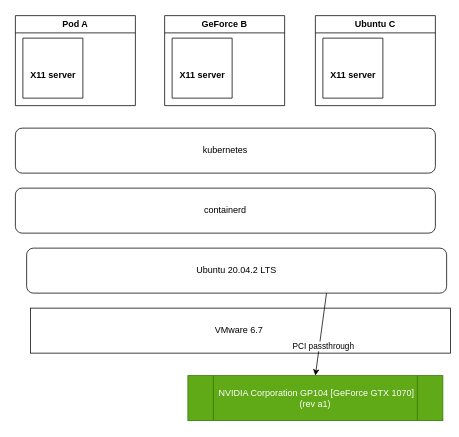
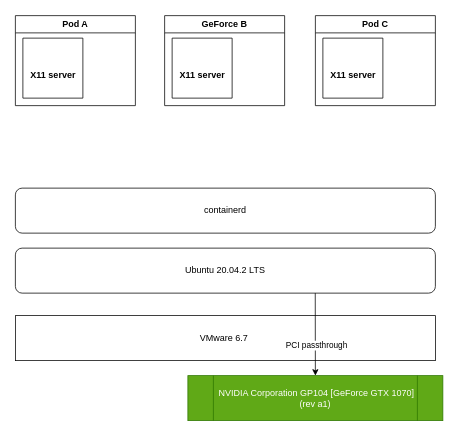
- <mxCell id="11" value="Ubuntu C" style="swimlane;whiteSpace=wrap;html=1;" vertex="1" parent="1"><mxGeometry x="420" y="20" width="160" height="120" as="geometry" /></mxCell>
+ <mxCell id="11" value="Pod C" style="swimlane;whiteSpace=wrap;html=1;" vertex="1" parent="1"><mxGeometry x="420" y="20" width="160" height="120" as="geometry" /></mxCell>
- <mxCell id="8" value="kubernetes" style="rounded=1;whiteSpace=wrap;html=1;" vertex="1" parent="1"><mxGeometry x="20" y="170" width="560" height="60" as="geometry" /></mxCell>
- <mxCell id="2" value="Ubuntu 20.04.2 LTS" style="rounded=1;whiteSpace=wrap;html=1;" vertex="1" parent="1"><mxGeometry x="35" y="330" width="560" height="60" as="geometry" /></mxCell>
+ <mxCell id="2" value="Ubuntu 20.04.2 LTS" style="rounded=1;whiteSpace=wrap;html=1;" vertex="1" parent="1"><mxGeometry x="20" y="330" width="560" height="60" as="geometry" /></mxCell>
- <mxCell id="3" value="VMware 6.7&amp;nbsp;" style="rounded=0;whiteSpace=wrap;html=1;" vertex="1" parent="1"><mxGeometry x="40" y="410" width="560" height="60" as="geometry" /></mxCell>
+ <mxCell id="3" value="VMware 6.7&amp;nbsp;" style="rounded=0;whiteSpace=wrap;html=1;" vertex="1" parent="1"><mxGeometry x="20" y="420" width="560" height="60" as="geometry" /></mxCell>
